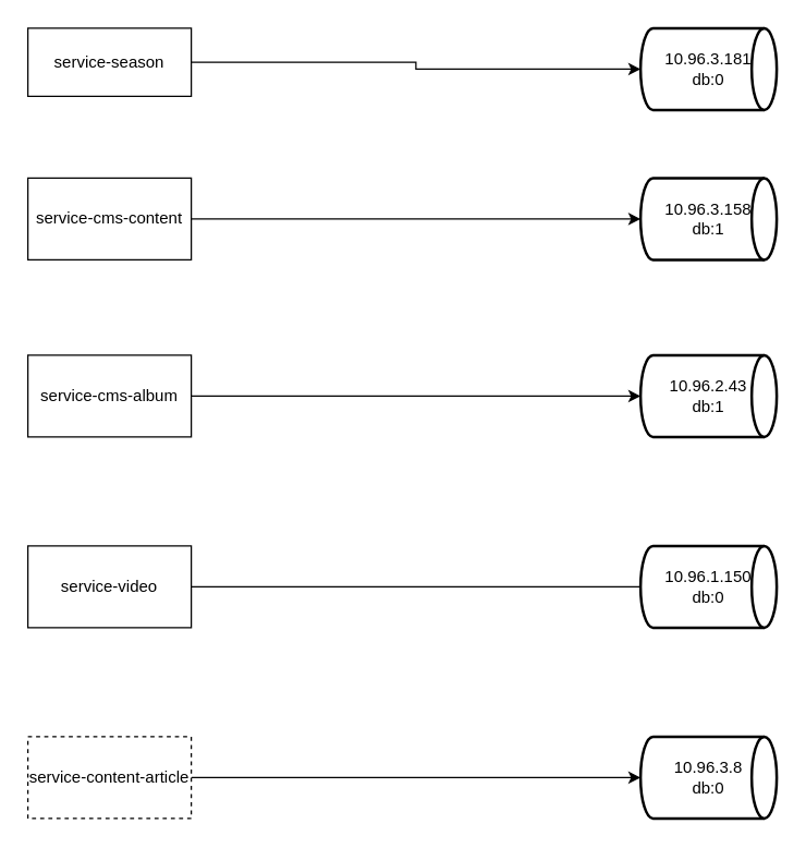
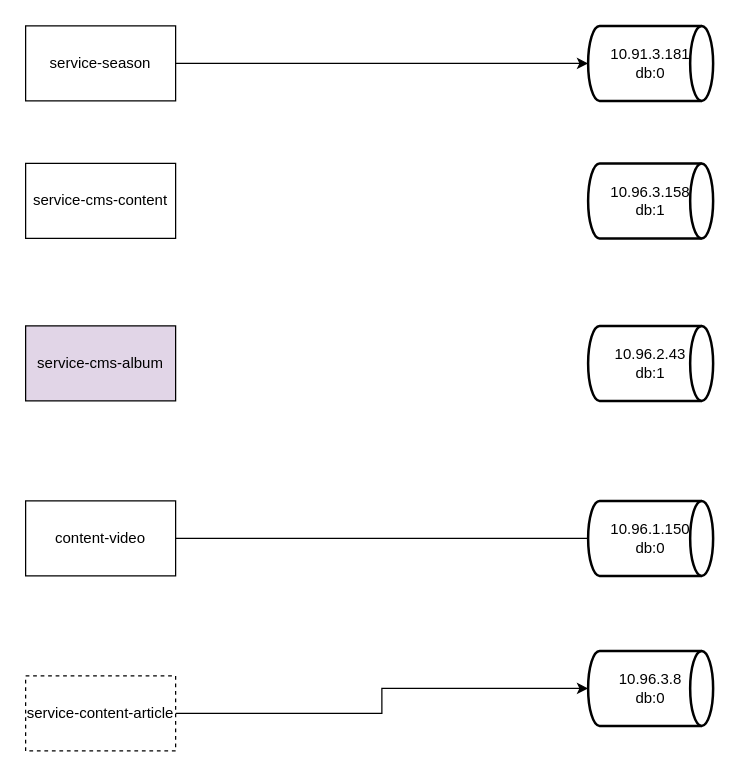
- <mxCell id="5" value="service-season" style="rounded=0;whiteSpace=wrap;html=1;" vertex="1" parent="1"><mxGeometry x="20" y="20" width="120" height="50" as="geometry" /></mxCell>
+ <mxCell id="5" value="service-season" style="rounded=0;whiteSpace=wrap;html=1;" vertex="1" parent="1"><mxGeometry x="20" y="20" width="120" height="60" as="geometry" /></mxCell>
- <mxCell id="2" value="10.96.3.181&lt;br&gt;db:0" style="strokeWidth=2;html=1;shape=mxgraph.flowchart.direct_data;whiteSpace=wrap;" vertex="1" parent="1"><mxGeometry x="470" y="20" width="100" height="60" as="geometry" /></mxCell>
+ <mxCell id="2" value="10.91.3.181&lt;br&gt;db:0" style="strokeWidth=2;html=1;shape=mxgraph.flowchart.direct_data;whiteSpace=wrap;" vertex="1" parent="1"><mxGeometry x="470" y="20" width="100" height="60" as="geometry" /></mxCell>
- <mxCell id="9" style="edgeStyle=orthogonalEdgeStyle;rounded=0;orthogonalLoop=1;jettySize=auto;html=1;entryX=0;entryY=0.5;entryDx=0;entryDy=0;entryPerimeter=0;" edge="1" parent="1" source="10" target="6"><mxGeometry relative="1" as="geometry" /></mxCell>
- <mxCell id="13" value="service-cms-album" style="rounded=0;whiteSpace=wrap;html=1;" vertex="1" parent="1"><mxGeometry x="20" y="260" width="120" height="60" as="geometry" /></mxCell>
+ <mxCell id="13" value="service-cms-album" style="rounded=0;whiteSpace=wrap;html=1;fillColor=#e1d5e7;" vertex="1" parent="1"><mxGeometry x="20" y="260" width="120" height="60" as="geometry" /></mxCell>
- <mxCell id="12" style="edgeStyle=orthogonalEdgeStyle;rounded=0;orthogonalLoop=1;jettySize=auto;html=1;" edge="1" parent="1" source="13" target="11"><mxGeometry relative="1" as="geometry" /></mxCell>
- <mxCell id="8" value="service-video" style="rounded=0;whiteSpace=wrap;html=1;" vertex="1" parent="1"><mxGeometry x="20" y="400" width="120" height="60" as="geometry" /></mxCell>
+ <mxCell id="8" value="content-video" style="rounded=0;whiteSpace=wrap;html=1;" vertex="1" parent="1"><mxGeometry x="20" y="400" width="120" height="60" as="geometry" /></mxCell>
- <mxCell id="14" value="10.96.3.8&lt;br&gt;db:0" style="strokeWidth=2;html=1;shape=mxgraph.flowchart.direct_data;whiteSpace=wrap;" vertex="1" parent="1"><mxGeometry x="470" y="540" width="100" height="60" as="geometry" /></mxCell>
+ <mxCell id="14" value="10.96.3.8&lt;br&gt;db:0" style="strokeWidth=2;html=1;shape=mxgraph.flowchart.direct_data;whiteSpace=wrap;" vertex="1" parent="1"><mxGeometry x="470" y="520" width="100" height="60" as="geometry" /></mxCell>
